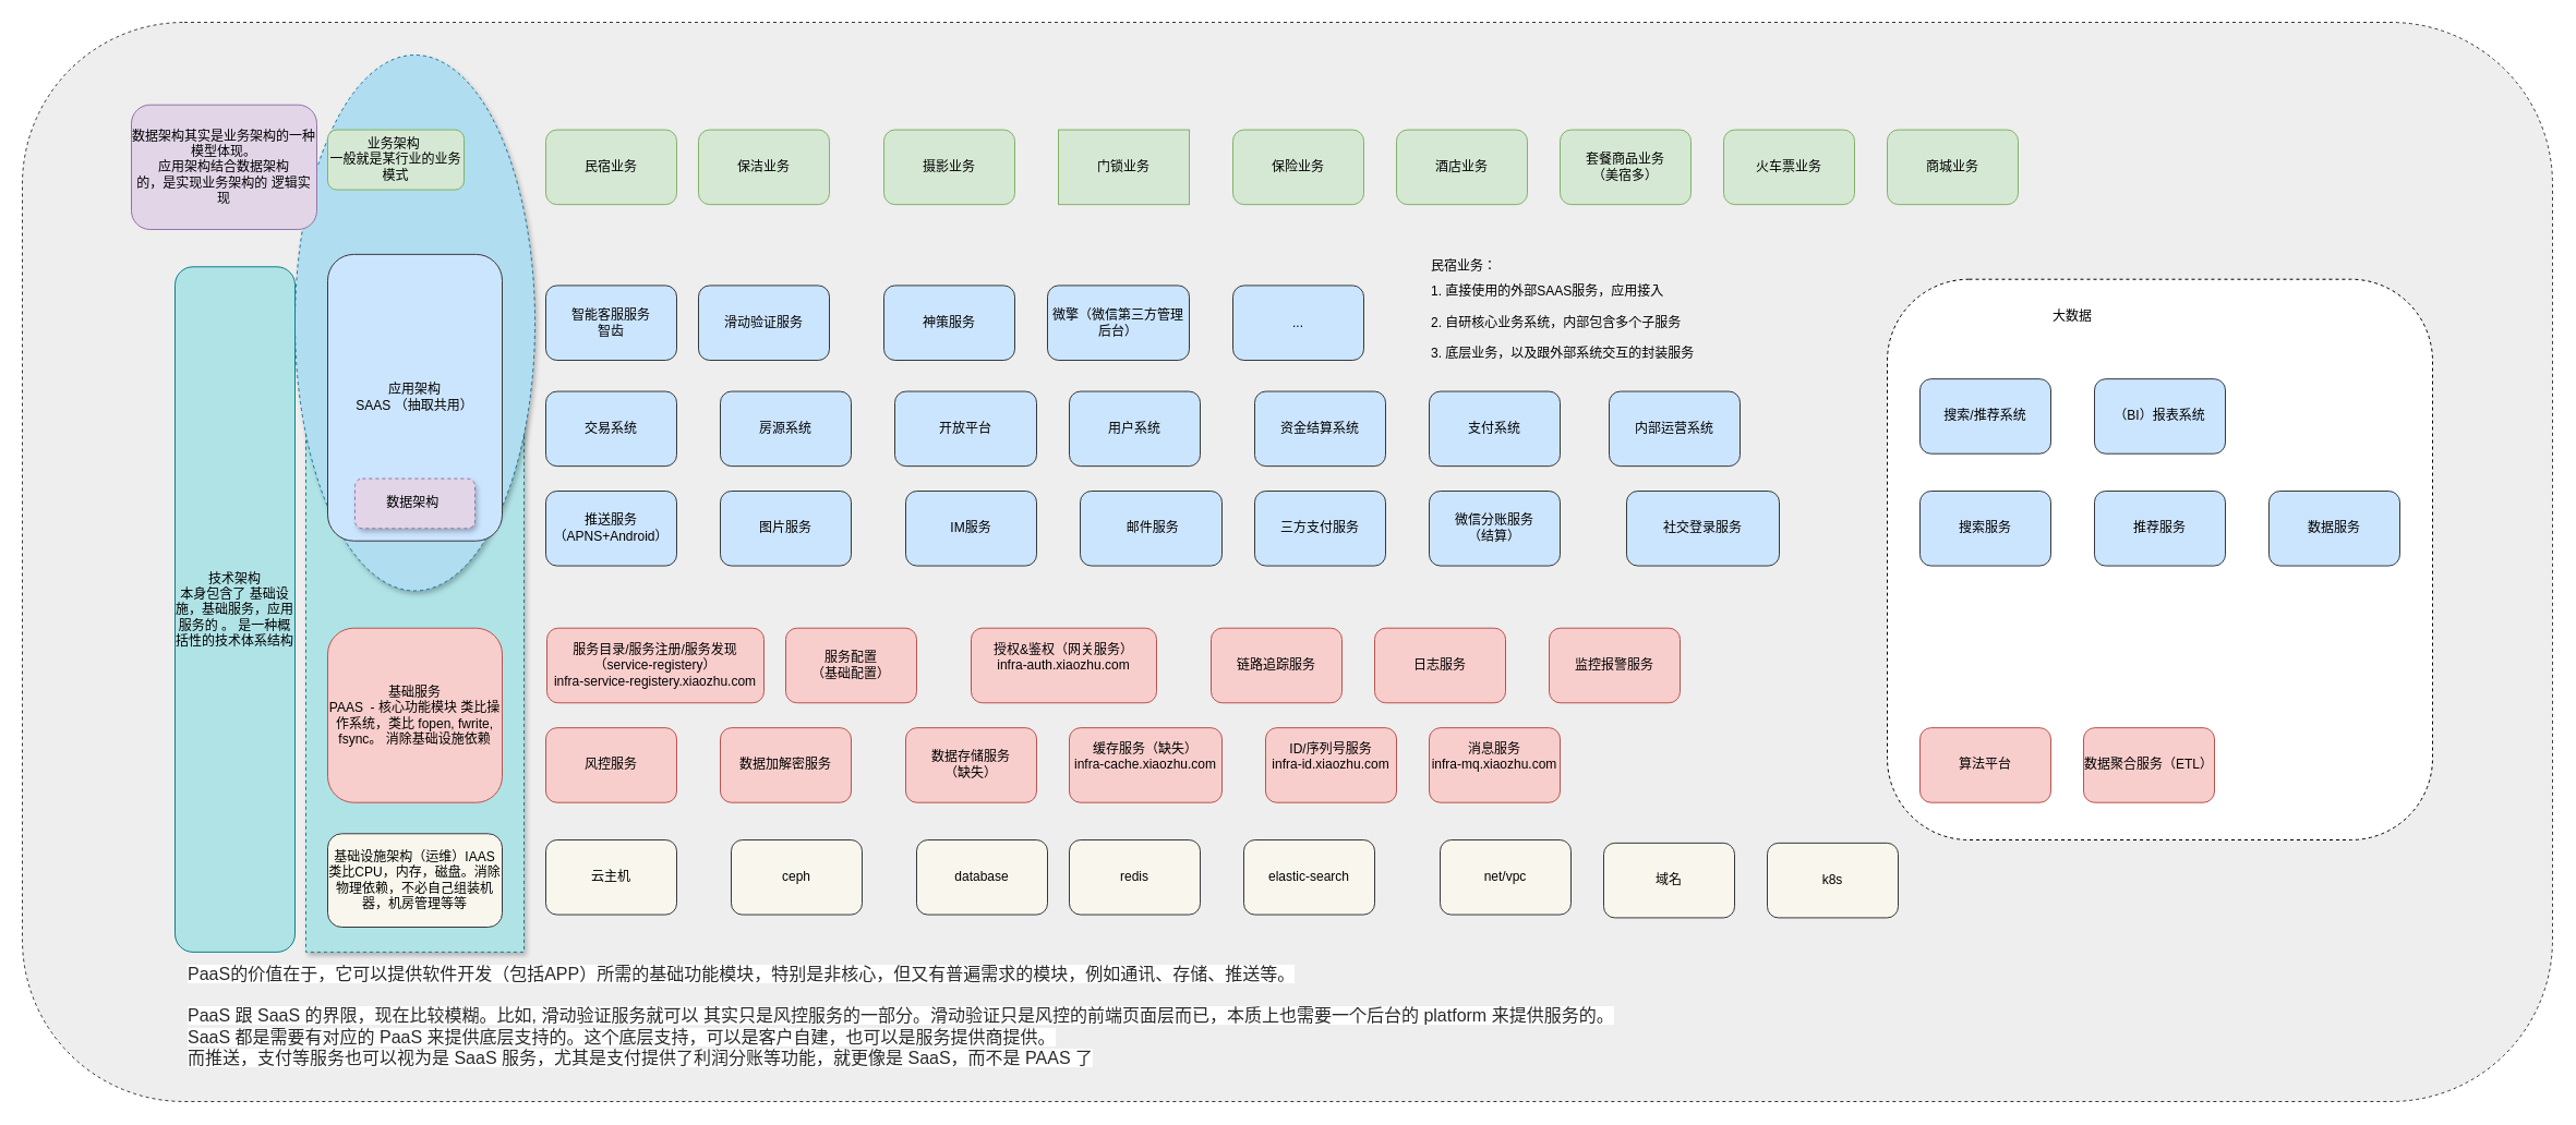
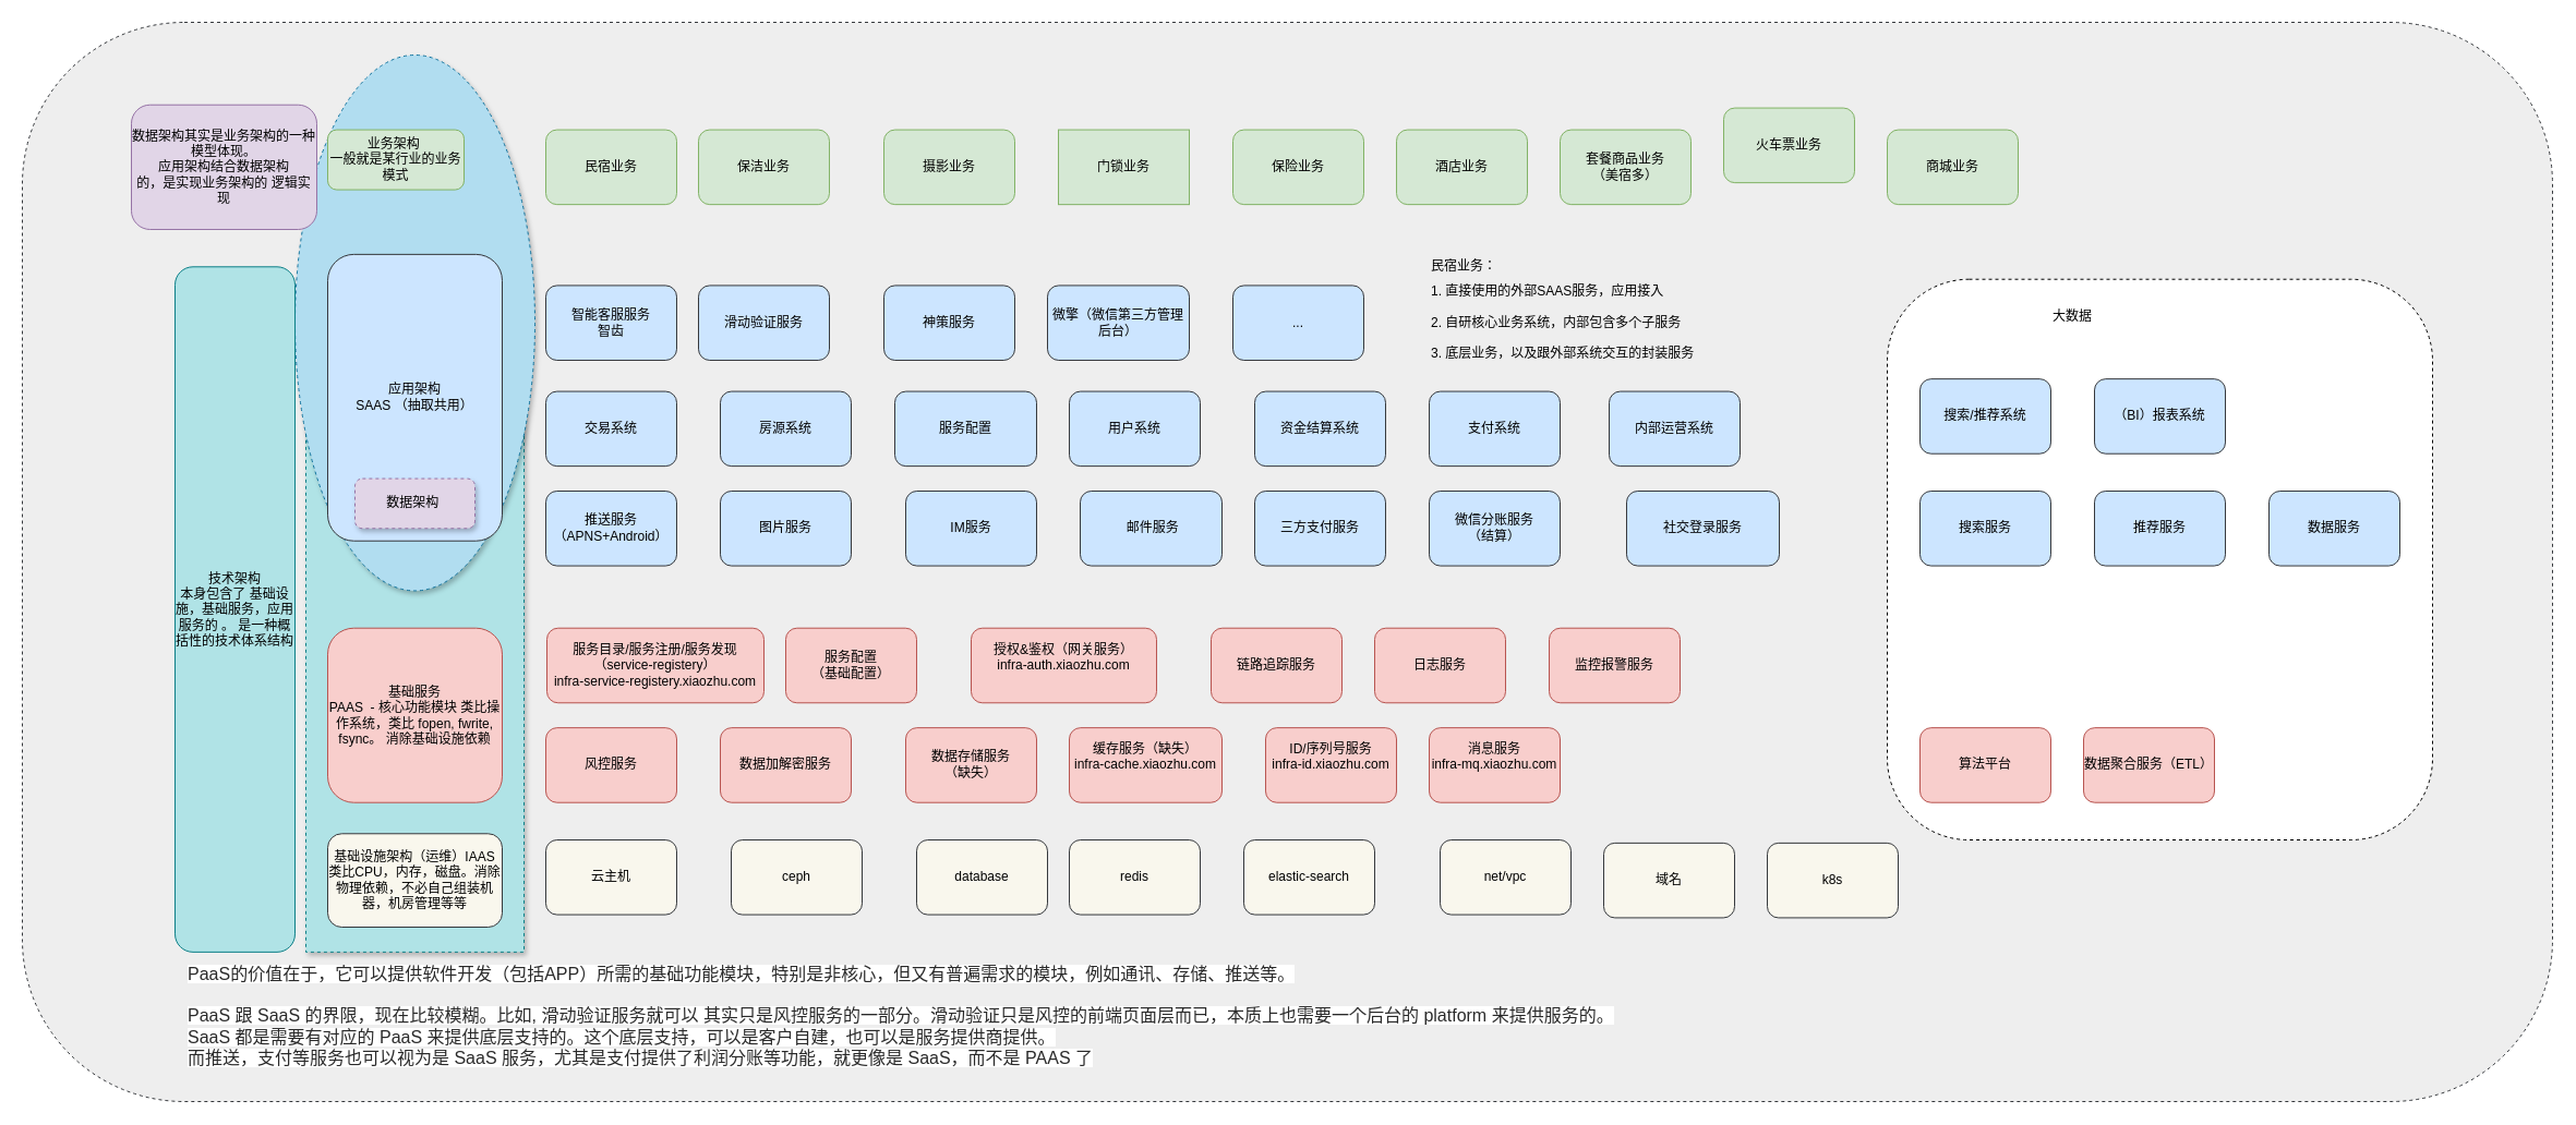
- <mxCell id="44" value="&lt;span&gt;火车票业务&lt;/span&gt;" style="rounded=1;whiteSpace=wrap;html=1;fillColor=#d5e8d4;strokeColor=#82b366;" vertex="1" parent="3"><mxGeometry x="1460" y="68.571" width="120" height="68.571" as="geometry" /></mxCell>
+ <mxCell id="44" value="&lt;span&gt;火车票业务&lt;/span&gt;" style="rounded=1;whiteSpace=wrap;html=1;fillColor=#d5e8d4;strokeColor=#82b366;" vertex="1" parent="3"><mxGeometry x="1460" y="48.571" width="120" height="68.571" as="geometry" /></mxCell>
- <mxCell id="53" value="开放平台" style="rounded=1;whiteSpace=wrap;html=1;fillColor=#cce5ff;strokeColor=#36393d;" vertex="1" parent="3"><mxGeometry x="700" y="308.571" width="130" height="68.571" as="geometry" /></mxCell>
+ <mxCell id="53" value="服务配置" style="rounded=1;whiteSpace=wrap;html=1;fillColor=#cce5ff;strokeColor=#36393d;" vertex="1" parent="3"><mxGeometry x="700" y="308.571" width="130" height="68.571" as="geometry" /></mxCell>
